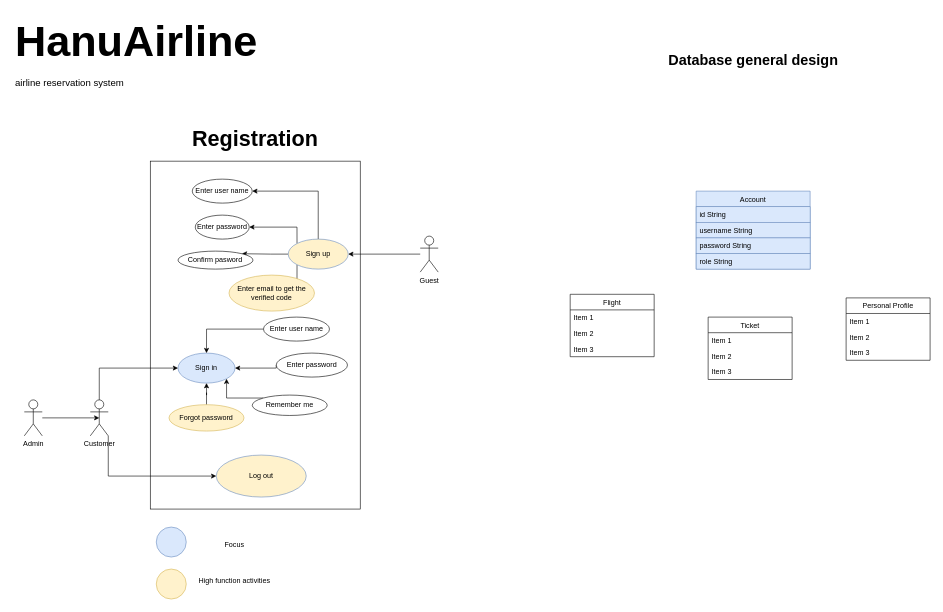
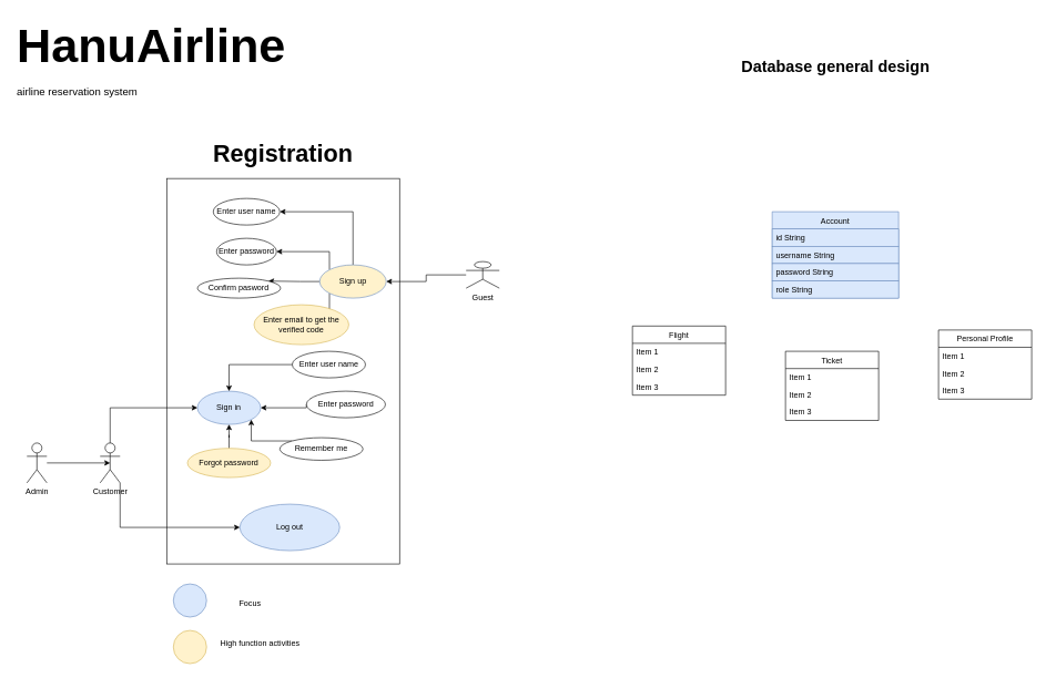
- <mxCell id="17" value="Guest" style="shape=umlActor;verticalLabelPosition=bottom;verticalAlign=top;html=1;outlineConnect=0;" parent="1" vertex="1"><mxGeometry x="700" y="393" width="30" height="60" as="geometry" /></mxCell>
+ <mxCell id="17" value="Guest" style="shape=umlActor;verticalLabelPosition=bottom;verticalAlign=top;html=1;outlineConnect=0;" parent="1" vertex="1"><mxGeometry x="700" y="393" width="50" height="40" as="geometry" /></mxCell>
- <mxCell id="12" value="Log out" style="ellipse;whiteSpace=wrap;html=1;fillColor=#fff2cc;strokeColor=#6c8ebf;" parent="1" vertex="1"><mxGeometry x="360" y="758" width="150" height="70" as="geometry" /></mxCell>
+ <mxCell id="12" value="Log out" style="ellipse;whiteSpace=wrap;html=1;fillColor=#dae8fc;strokeColor=#6c8ebf;" parent="1" vertex="1"><mxGeometry x="360" y="758" width="150" height="70" as="geometry" /></mxCell>
- <mxCell id="49" value="Focus" style="text;html=1;align=center;verticalAlign=middle;resizable=0;points=[];autosize=1;" parent="1" vertex="1"><mxGeometry x="365" y="898" width="50" height="20" as="geometry" /></mxCell>
+ <mxCell id="49" value="Focus" style="text;html=1;align=center;verticalAlign=middle;resizable=0;points=[];autosize=1;" parent="1" vertex="1"><mxGeometry x="350" y="898" width="50" height="20" as="geometry" /></mxCell>
